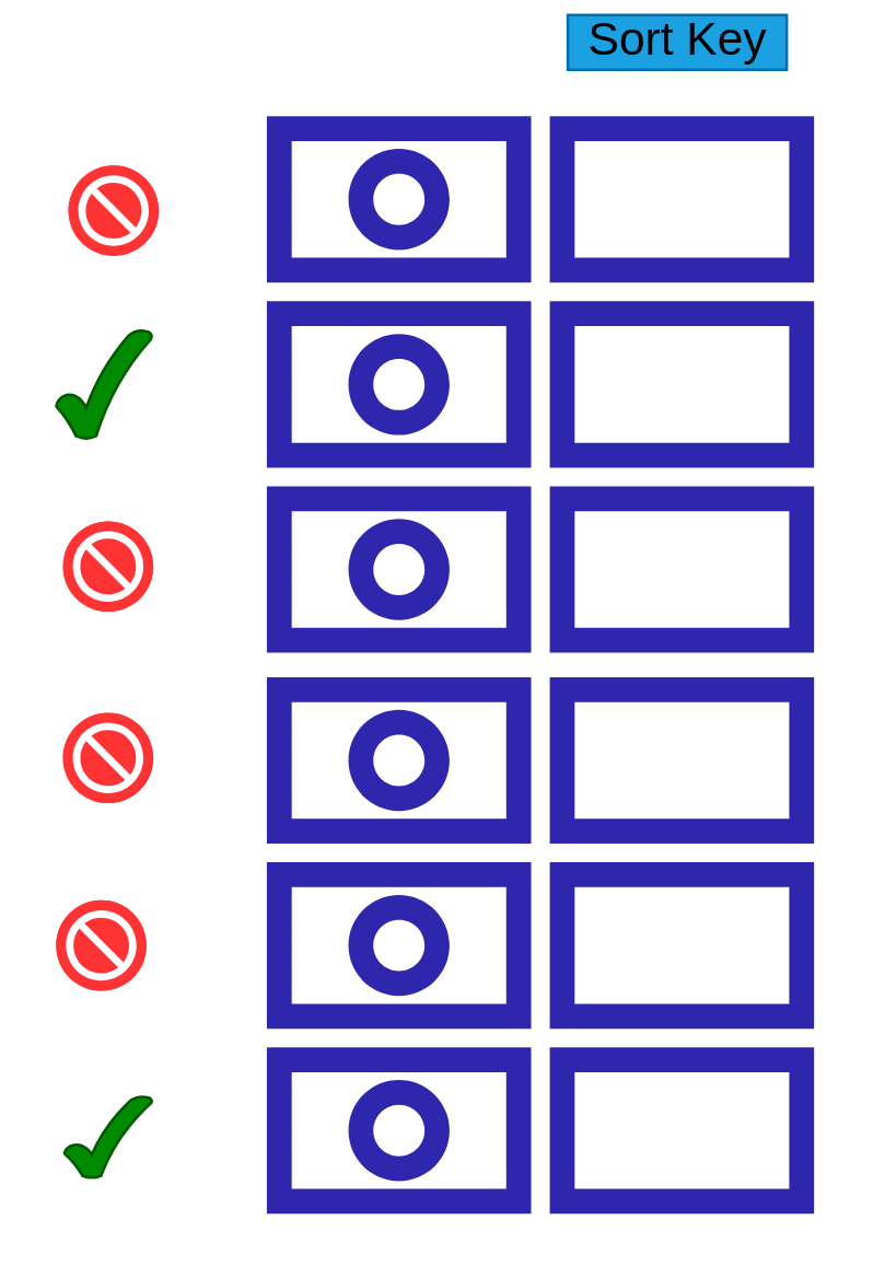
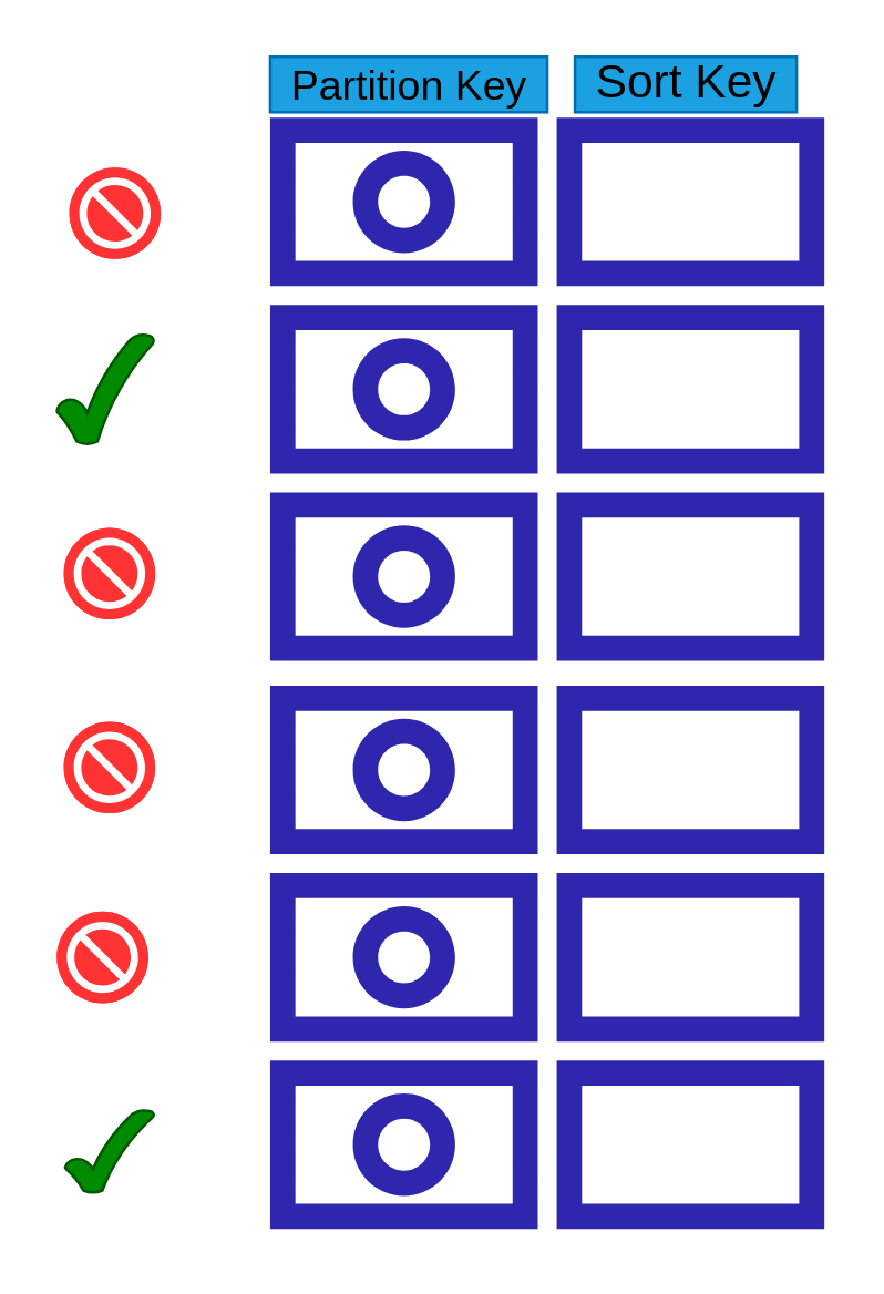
- <mxCell id="11" value="&lt;font color=&quot;#000000&quot; style=&quot;font-size: 17px&quot;&gt;Sort Key&lt;/font&gt;" style="text;html=1;align=center;verticalAlign=middle;resizable=0;points=[];autosize=1;strokeColor=#006EAF;fillColor=#1ba1e2;fontColor=#ffffff;" vertex="1" parent="1"><mxGeometry x="207" y="5" width="80" height="20" as="geometry" /></mxCell>
+ <mxCell id="11" value="&lt;font color=&quot;#000000&quot; style=&quot;font-size: 17px&quot;&gt;Sort Key&lt;/font&gt;" style="text;html=1;align=center;verticalAlign=middle;resizable=0;points=[];autosize=1;strokeColor=#006EAF;fillColor=#1ba1e2;fontColor=#ffffff;" vertex="1" parent="1"><mxGeometry x="207" y="20" width="80" height="20" as="geometry" /></mxCell>
+ <mxCell id="9" value="&lt;font color=&quot;#000000&quot; style=&quot;font-size: 15px&quot;&gt;Partition Key&lt;/font&gt;" style="text;html=1;align=center;verticalAlign=middle;resizable=0;points=[];autosize=1;strokeColor=#006EAF;fillColor=#1ba1e2;fontColor=#ffffff;" vertex="1" parent="1"><mxGeometry x="97" y="20" width="100" height="20" as="geometry" /></mxCell>
